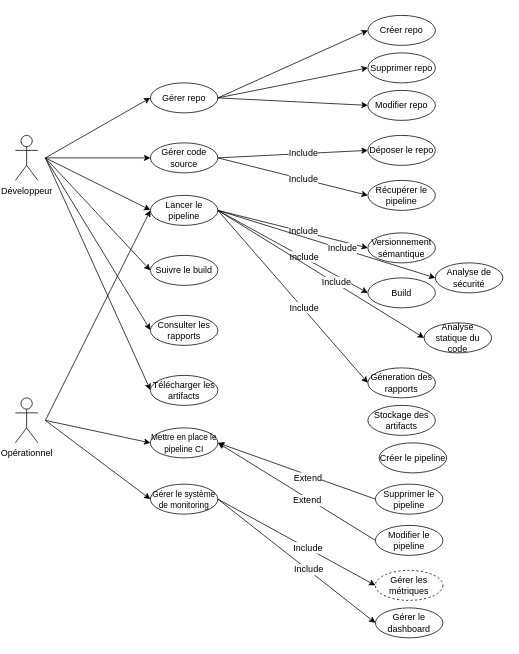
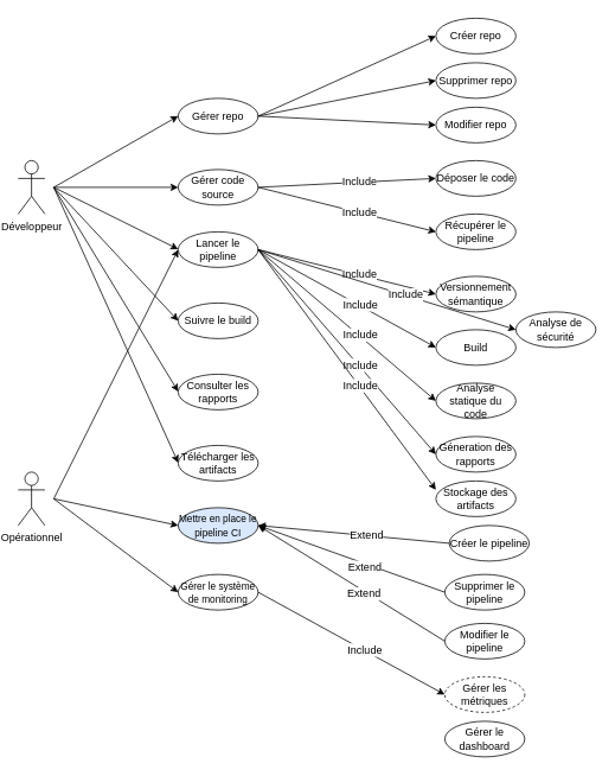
- <mxCell id="24" value="Déposer le repo" style="ellipse;whiteSpace=wrap;html=1;" parent="1" vertex="1"><mxGeometry x="490" y="180" width="90" height="40" as="geometry" /></mxCell>
+ <mxCell id="24" value="Déposer le code" style="ellipse;whiteSpace=wrap;html=1;" parent="1" vertex="1"><mxGeometry x="490" y="180" width="90" height="40" as="geometry" /></mxCell>
+ <mxCell id="49" value="" style="endArrow=classic;html=1;rounded=0;entryX=0;entryY=0.25;entryDx=0;entryDy=0;exitX=1;exitY=0.5;exitDx=0;exitDy=0;entryPerimeter=0;" parent="1" source="6" target="38" edge="1"><mxGeometry width="50" height="50" relative="1" as="geometry"><mxPoint x="170" y="400" as="sourcePoint" /><mxPoint x="490" y="590" as="targetPoint" /></mxGeometry></mxCell>
+ <mxCell id="50" value="Include" style="edgeLabel;html=1;align=center;verticalAlign=middle;resizable=0;points=[];fontSize=12;" parent="49" vertex="1" connectable="0"><mxGeometry x="0.137" y="1" relative="1" as="geometry"><mxPoint as="offset" /></mxGeometry></mxCell>
- <mxCell id="35" value="Analyse statique du code" style="ellipse;whiteSpace=wrap;html=1;" parent="1" vertex="1"><mxGeometry x="565" y="430" width="90" height="40" as="geometry" /></mxCell>
+ <mxCell id="35" value="Analyse statique du code" style="ellipse;whiteSpace=wrap;html=1;" parent="1" vertex="1"><mxGeometry x="490" y="430" width="90" height="40" as="geometry" /></mxCell>
- <mxCell id="10" value="&lt;font style=&quot;font-size: 11px;&quot;&gt;Mettre en place le pipeline CI&lt;/font&gt;" style="ellipse;whiteSpace=wrap;html=1;" parent="1" vertex="1"><mxGeometry x="200" y="570" width="90" height="40" as="geometry" /></mxCell>
+ <mxCell id="10" value="&lt;font style=&quot;font-size: 11px;&quot;&gt;Mettre en place le pipeline CI&lt;/font&gt;" style="ellipse;whiteSpace=wrap;html=1;fillColor=#dae8fc;" parent="1" vertex="1"><mxGeometry x="200" y="570" width="90" height="40" as="geometry" /></mxCell>
+ <mxCell id="54" value="" style="endArrow=classic;html=1;rounded=0;fontSize=12;entryX=1;entryY=0.5;entryDx=0;entryDy=0;exitX=0;exitY=0.5;exitDx=0;exitDy=0;" parent="1" source="51" target="10" edge="1"><mxGeometry width="50" height="50" relative="1" as="geometry"><mxPoint x="400" y="600" as="sourcePoint" /><mxPoint x="450" y="550" as="targetPoint" /></mxGeometry></mxCell>
+ <mxCell id="55" value="Extend" style="edgeLabel;html=1;align=center;verticalAlign=middle;resizable=0;points=[];fontSize=12;" parent="54" vertex="1" connectable="0"><mxGeometry x="-0.135" y="-1" relative="1" as="geometry"><mxPoint x="-1" as="offset" /></mxGeometry></mxCell>
- <mxCell id="64" value="" style="endArrow=classic;html=1;rounded=0;entryX=0;entryY=0.5;entryDx=0;entryDy=0;exitX=1;exitY=0.5;exitDx=0;exitDy=0;" parent="1" source="17" target="61" edge="1"><mxGeometry width="50" height="50" relative="1" as="geometry"><mxPoint x="290" y="720" as="sourcePoint" /><mxPoint x="500" y="835" as="targetPoint" /></mxGeometry></mxCell>
- <mxCell id="65" value="Include" style="edgeLabel;html=1;align=center;verticalAlign=middle;resizable=0;points=[];fontSize=12;" parent="64" vertex="1" connectable="0"><mxGeometry x="0.137" y="1" relative="1" as="geometry"><mxPoint as="offset" /></mxGeometry></mxCell>
